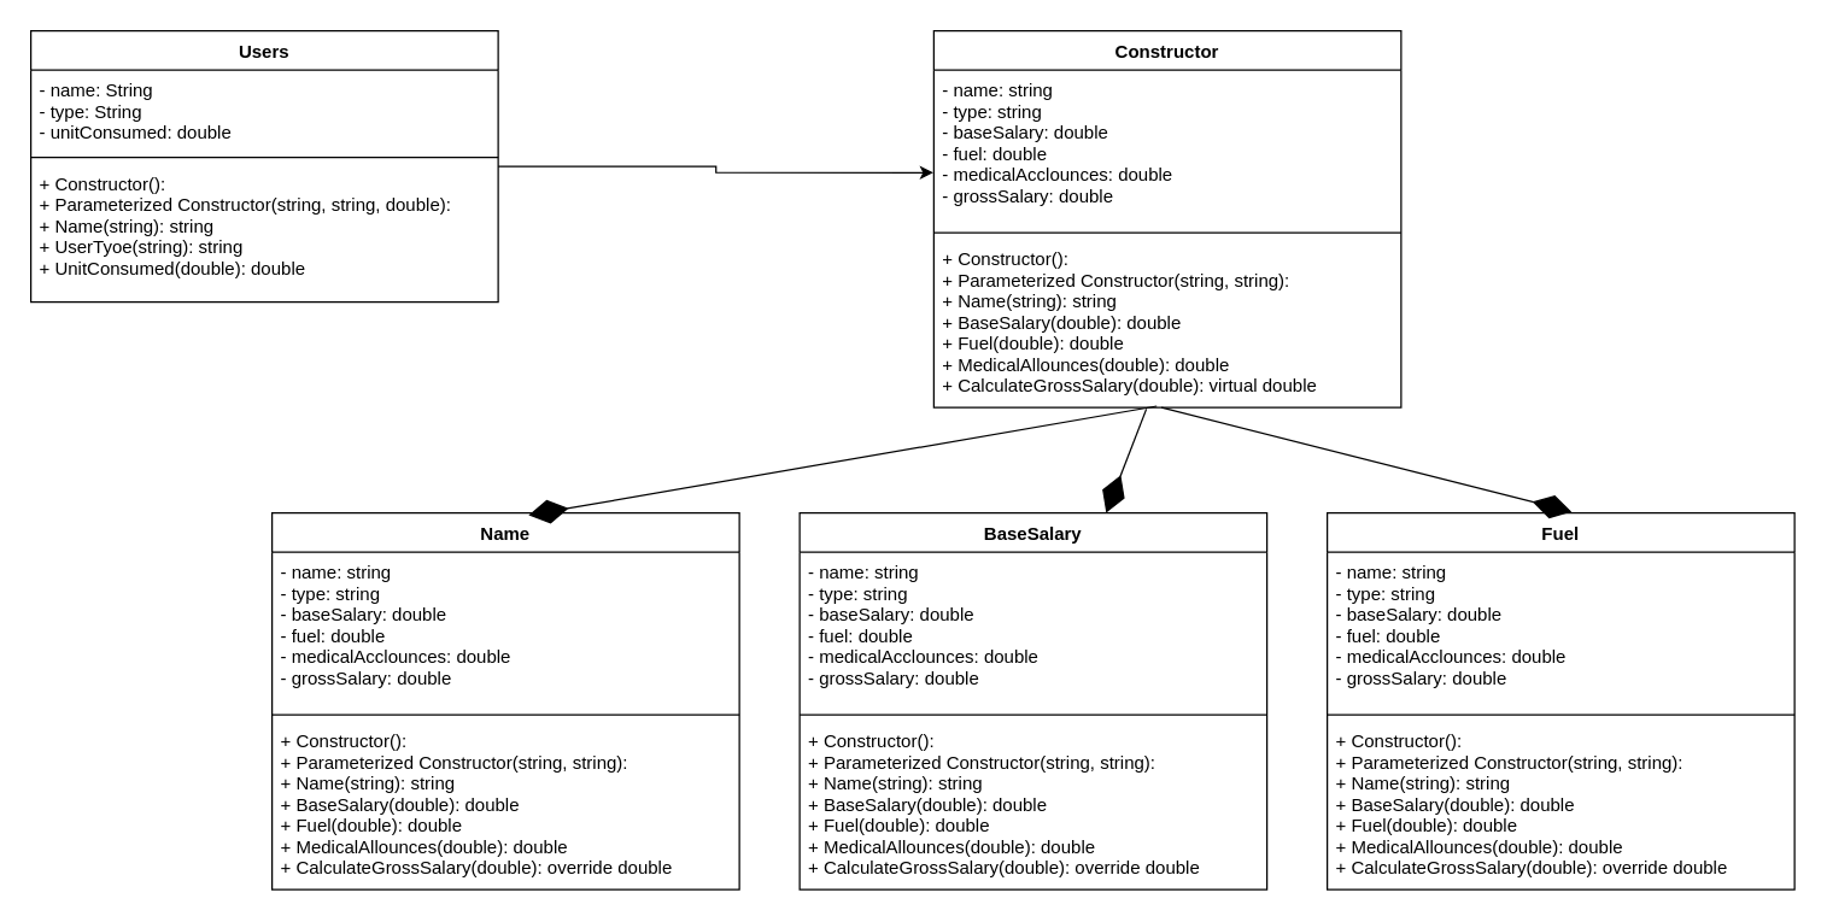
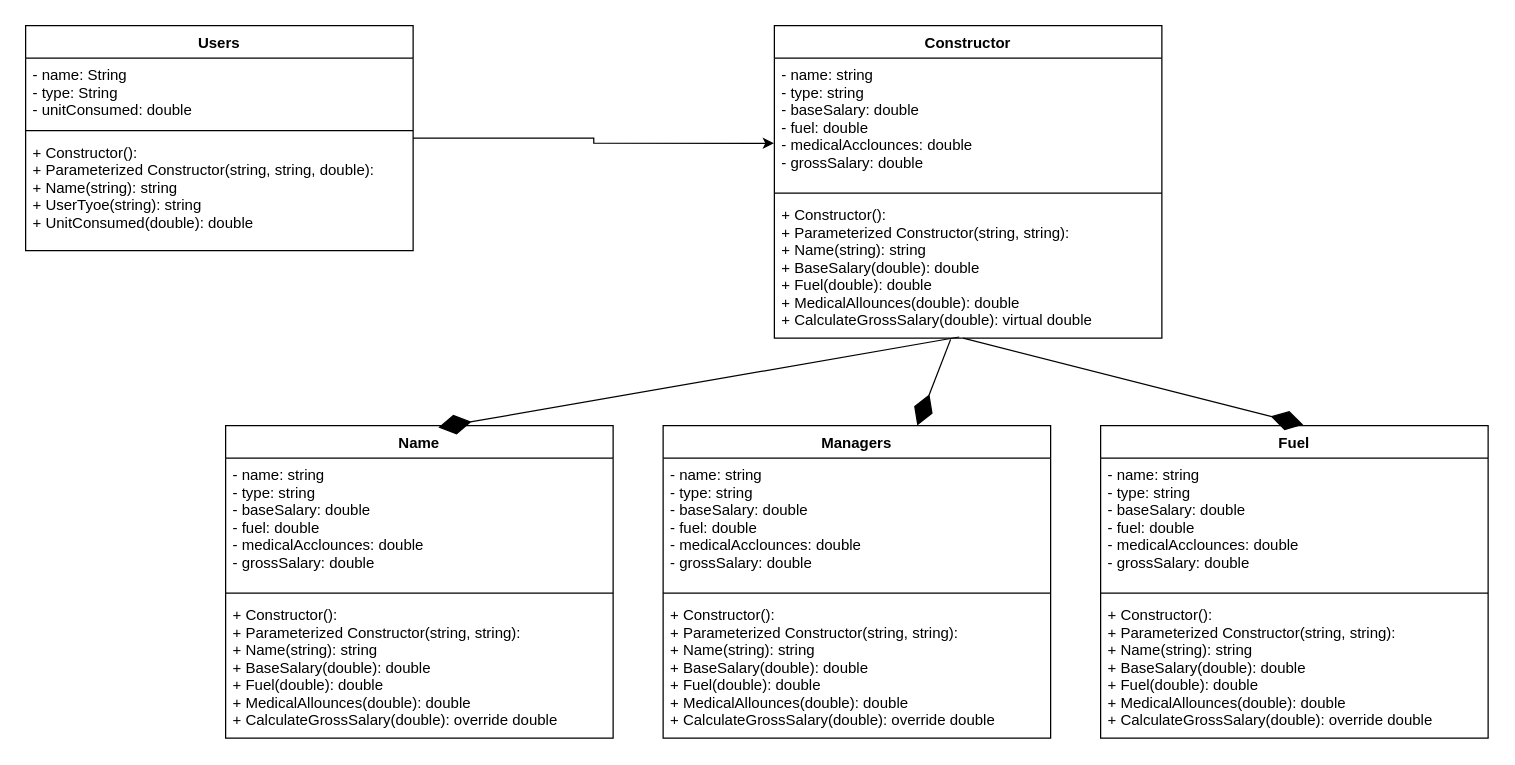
- <mxCell id="15" value="BaseSalary" style="swimlane;fontStyle=1;align=center;verticalAlign=top;childLayout=stackLayout;horizontal=1;startSize=26;horizontalStack=0;resizeParent=1;resizeParentMax=0;resizeLast=0;collapsible=1;marginBottom=0;" vertex="1" parent="1"><mxGeometry x="530" y="340" width="310" height="250" as="geometry" /></mxCell>
+ <mxCell id="15" value="Managers" style="swimlane;fontStyle=1;align=center;verticalAlign=top;childLayout=stackLayout;horizontal=1;startSize=26;horizontalStack=0;resizeParent=1;resizeParentMax=0;resizeLast=0;collapsible=1;marginBottom=0;" vertex="1" parent="1"><mxGeometry x="530" y="340" width="310" height="250" as="geometry" /></mxCell>
